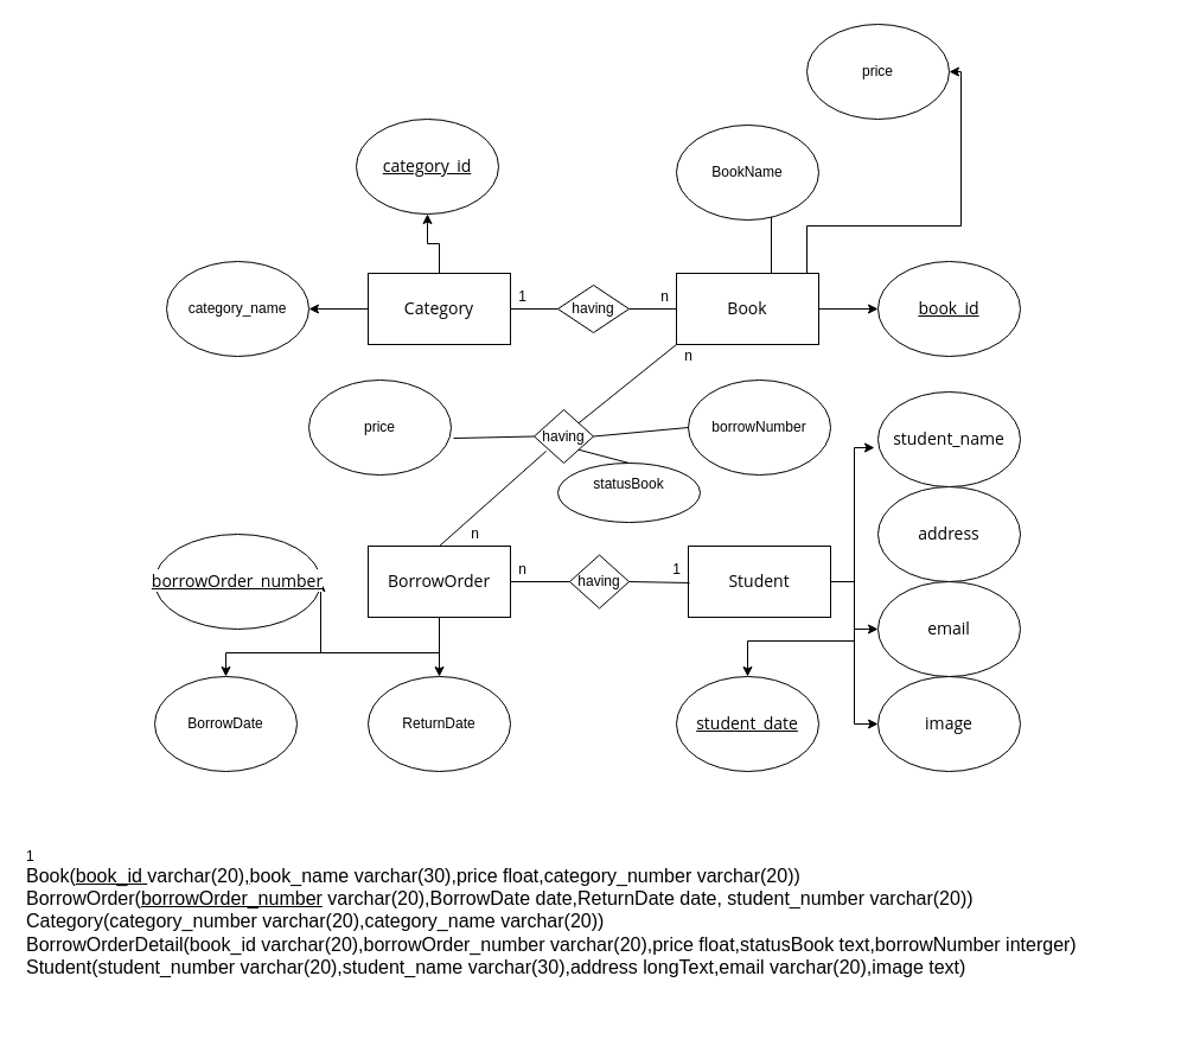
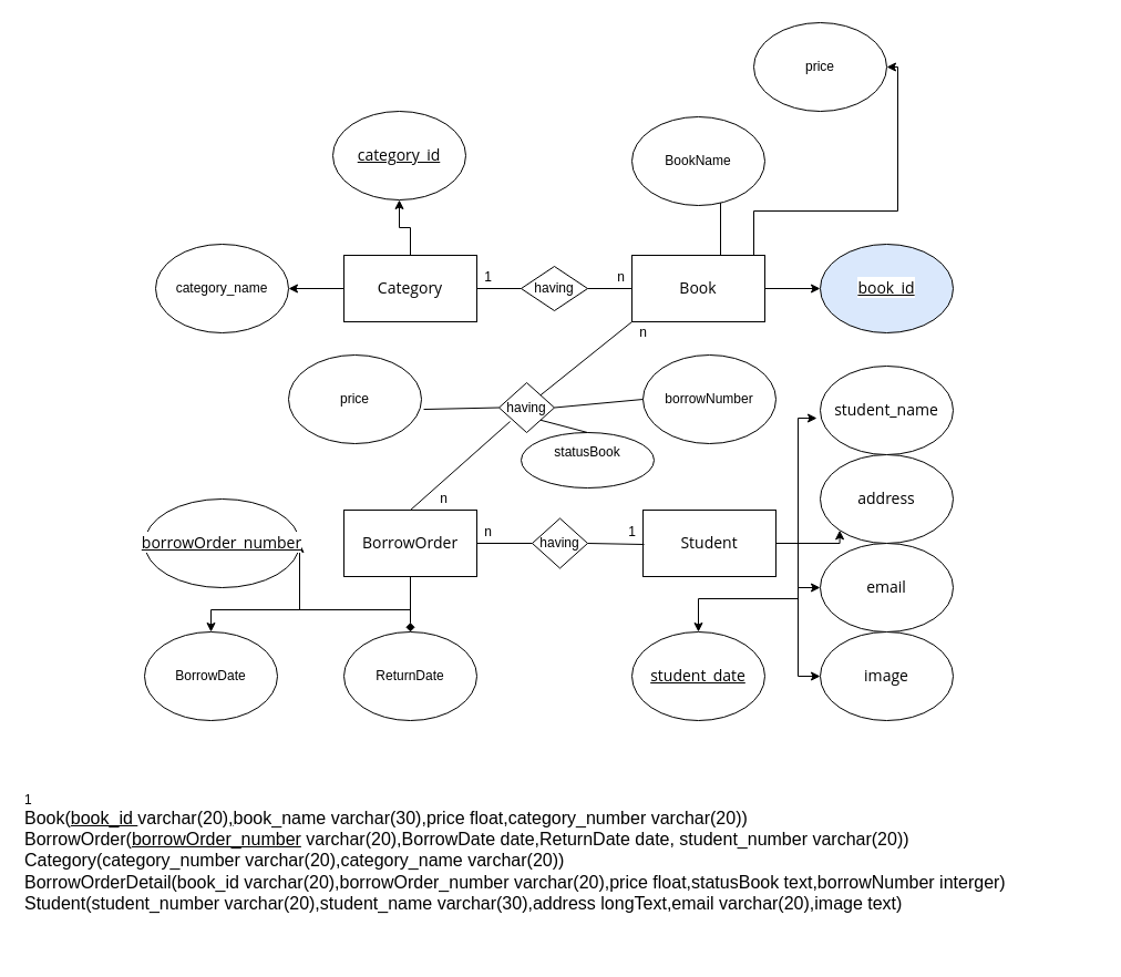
- <mxCell id="29" value="&lt;span style=&quot;color: rgb(0 , 0 , 0) ; font-family: &amp;#34;open sans&amp;#34; , sans-serif ; font-size: 14px ; font-style: normal ; font-weight: 400 ; letter-spacing: normal ; text-align: left ; text-indent: 0px ; text-transform: none ; word-spacing: 0px ; background-color: rgb(255 , 255 , 255) ; display: inline ; float: none&quot;&gt;&lt;u&gt;book_id&lt;/u&gt;&lt;/span&gt;" style="ellipse;whiteSpace=wrap;html=1;" vertex="1" parent="1"><mxGeometry x="740" y="220" width="120" height="80" as="geometry" /></mxCell>
+ <mxCell id="29" value="&lt;span style=&quot;color: rgb(0 , 0 , 0) ; font-family: &amp;#34;open sans&amp;#34; , sans-serif ; font-size: 14px ; font-style: normal ; font-weight: 400 ; letter-spacing: normal ; text-align: left ; text-indent: 0px ; text-transform: none ; word-spacing: 0px ; background-color: rgb(255 , 255 , 255) ; display: inline ; float: none&quot;&gt;&lt;u&gt;book_id&lt;/u&gt;&lt;/span&gt;" style="ellipse;whiteSpace=wrap;html=1;fillColor=#dae8fc;" vertex="1" parent="1"><mxGeometry x="740" y="220" width="120" height="80" as="geometry" /></mxCell>
+ <mxCell id="11" style="edgeStyle=orthogonalEdgeStyle;rounded=0;orthogonalLoop=1;jettySize=auto;html=1;entryX=0;entryY=1;entryDx=0;entryDy=0;" edge="1" parent="1" source="14" target="20"><mxGeometry relative="1" as="geometry"><Array as="points"><mxPoint x="758" y="490" /></Array></mxGeometry></mxCell>
- <mxCell id="7" style="edgeStyle=orthogonalEdgeStyle;rounded=0;orthogonalLoop=1;jettySize=auto;html=1;entryX=0.5;entryY=0;entryDx=0;entryDy=0;" edge="1" parent="1" source="8" target="28"><mxGeometry relative="1" as="geometry" /></mxCell>
+ <mxCell id="7" style="edgeStyle=orthogonalEdgeStyle;rounded=0;orthogonalLoop=1;jettySize=auto;html=1;entryX=0.5;entryY=0;entryDx=0;entryDy=0;endArrow=diamond;" edge="1" parent="1" source="8" target="28"><mxGeometry relative="1" as="geometry" /></mxCell>
